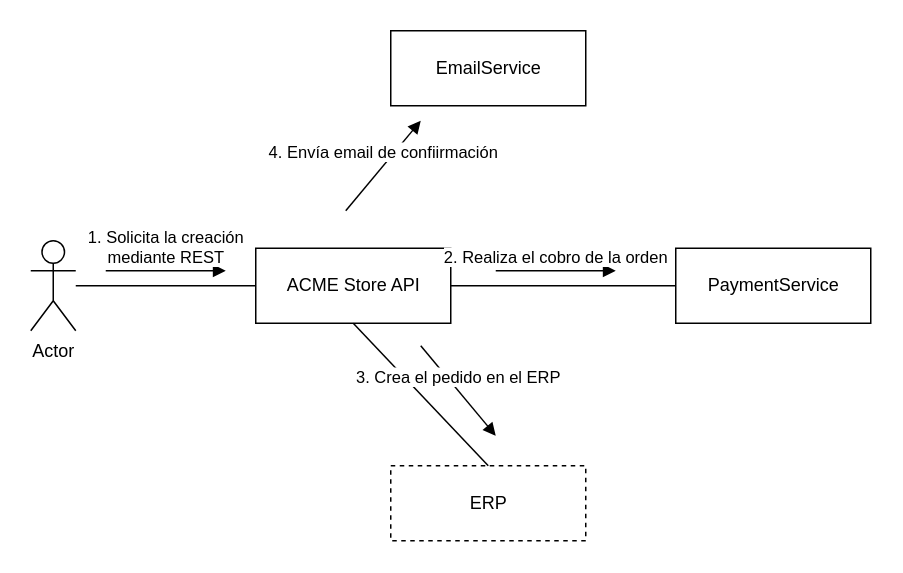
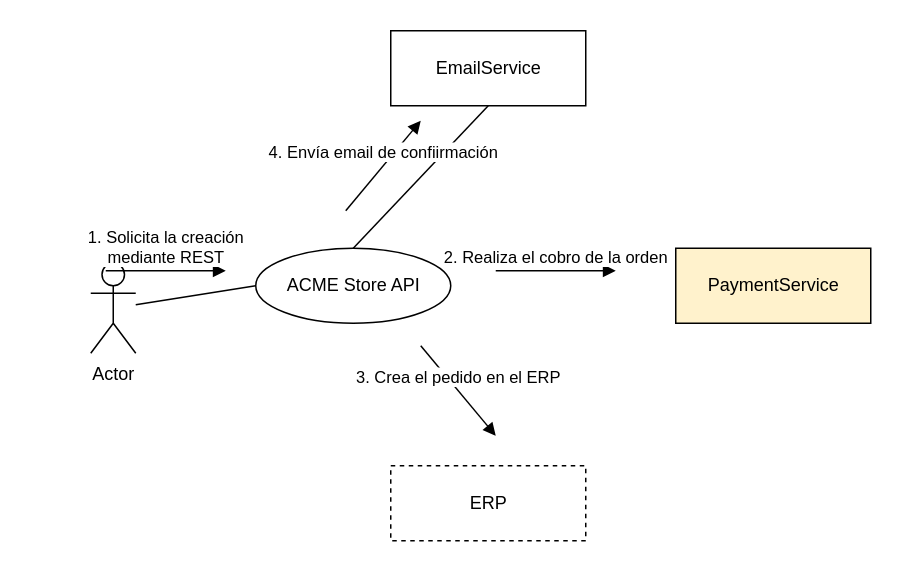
+ <mxCell id="8" value="" style="endArrow=none;html=1;rounded=0;entryX=0.5;entryY=1;entryDx=0;entryDy=0;exitX=0.5;exitY=0;exitDx=0;exitDy=0;" edge="1" parent="1" source="5" target="3"><mxGeometry width="50" height="50" relative="1" as="geometry"><mxPoint x="80" y="200" as="sourcePoint" /><mxPoint x="180" y="200" as="targetPoint" /></mxGeometry></mxCell>
- <mxCell id="2" value="Actor" style="shape=umlActor;verticalLabelPosition=bottom;verticalAlign=top;html=1;" vertex="1" parent="1"><mxGeometry x="20" y="160" width="30" height="60" as="geometry" /></mxCell>
+ <mxCell id="2" value="Actor" style="shape=umlActor;verticalLabelPosition=bottom;verticalAlign=top;html=1;" vertex="1" parent="1"><mxGeometry x="60" y="175" width="30" height="60" as="geometry" /></mxCell>
- <mxCell id="5" value="ACME Store API" style="html=1;" vertex="1" parent="1"><mxGeometry x="170" y="165" width="130" height="50" as="geometry" /></mxCell>
+ <mxCell id="5" value="ACME Store API" style="ellipse;html=1;" vertex="1" parent="1"><mxGeometry x="170" y="165" width="130" height="50" as="geometry" /></mxCell>
- <mxCell id="9" value="" style="endArrow=none;html=1;rounded=0;entryX=0;entryY=0.5;entryDx=0;entryDy=0;exitX=1;exitY=0.5;exitDx=0;exitDy=0;" edge="1" parent="1" source="5" target="4"><mxGeometry width="50" height="50" relative="1" as="geometry"><mxPoint x="245" y="175" as="sourcePoint" /><mxPoint x="335" y="80" as="targetPoint" /></mxGeometry></mxCell>
- <mxCell id="4" value="PaymentService" style="html=1;" vertex="1" parent="1"><mxGeometry x="450" y="165" width="130" height="50" as="geometry" /></mxCell>
+ <mxCell id="4" value="PaymentService" style="html=1;fillColor=#fff2cc;" vertex="1" parent="1"><mxGeometry x="450" y="165" width="130" height="50" as="geometry" /></mxCell>
- <mxCell id="10" value="" style="endArrow=none;html=1;rounded=0;exitX=0.5;exitY=1;exitDx=0;exitDy=0;entryX=0.5;entryY=0;entryDx=0;entryDy=0;" edge="1" parent="1" source="5" target="6"><mxGeometry width="50" height="50" relative="1" as="geometry"><mxPoint x="310" y="200" as="sourcePoint" /><mxPoint x="350" y="280" as="targetPoint" /></mxGeometry></mxCell>
